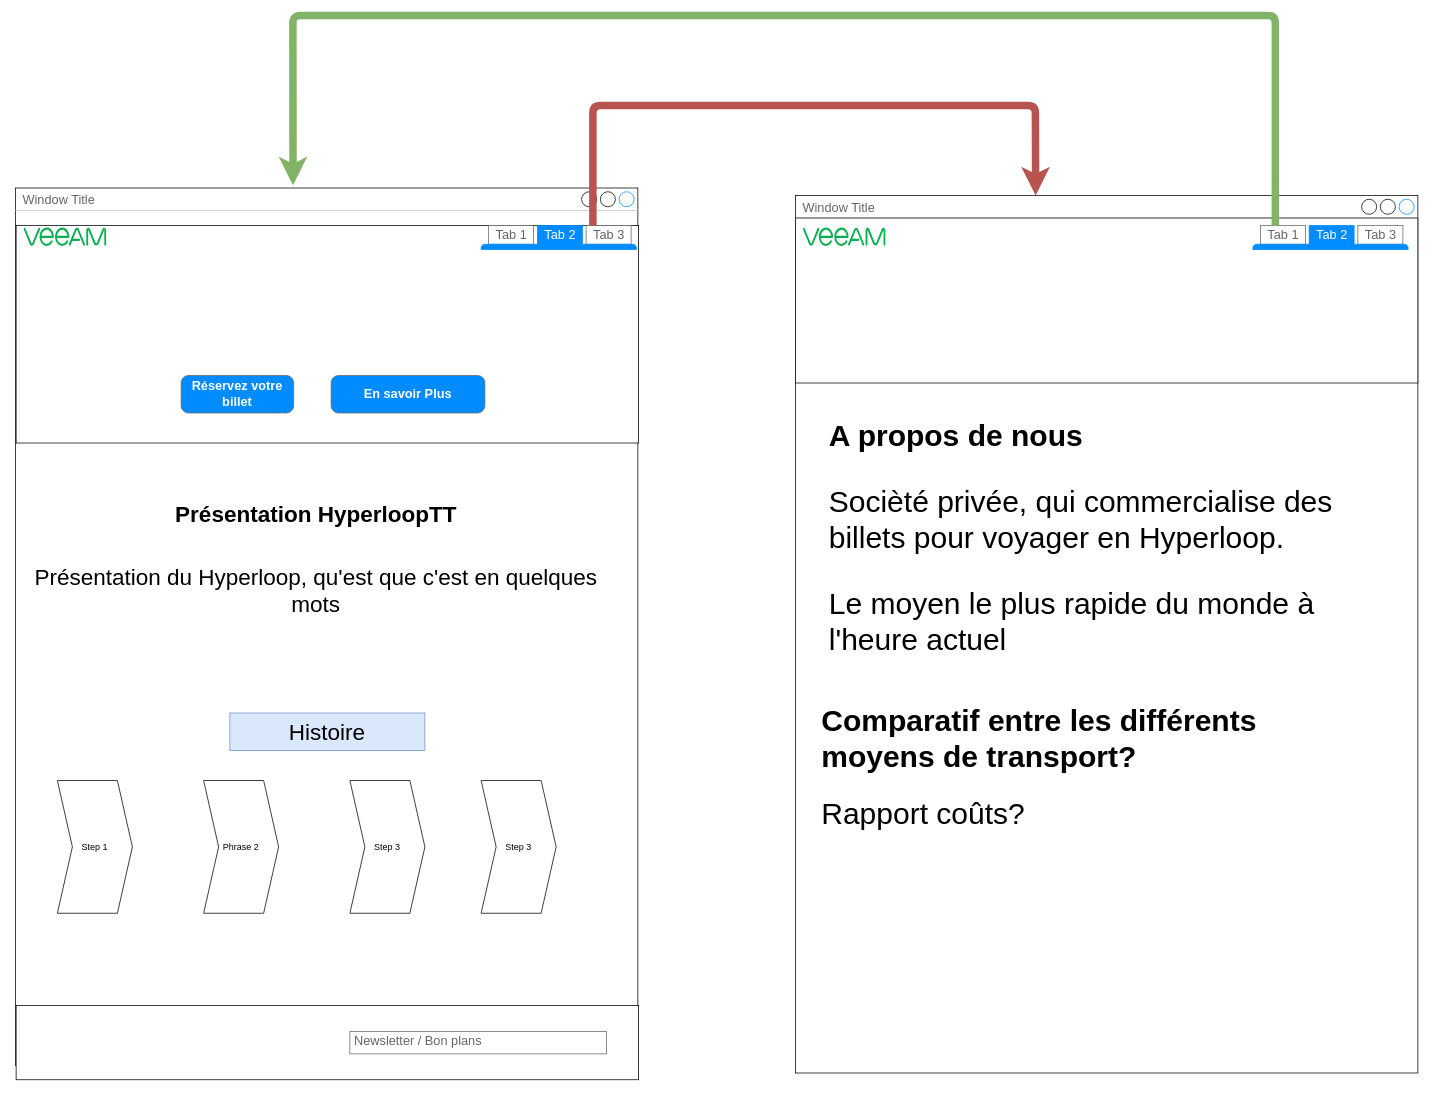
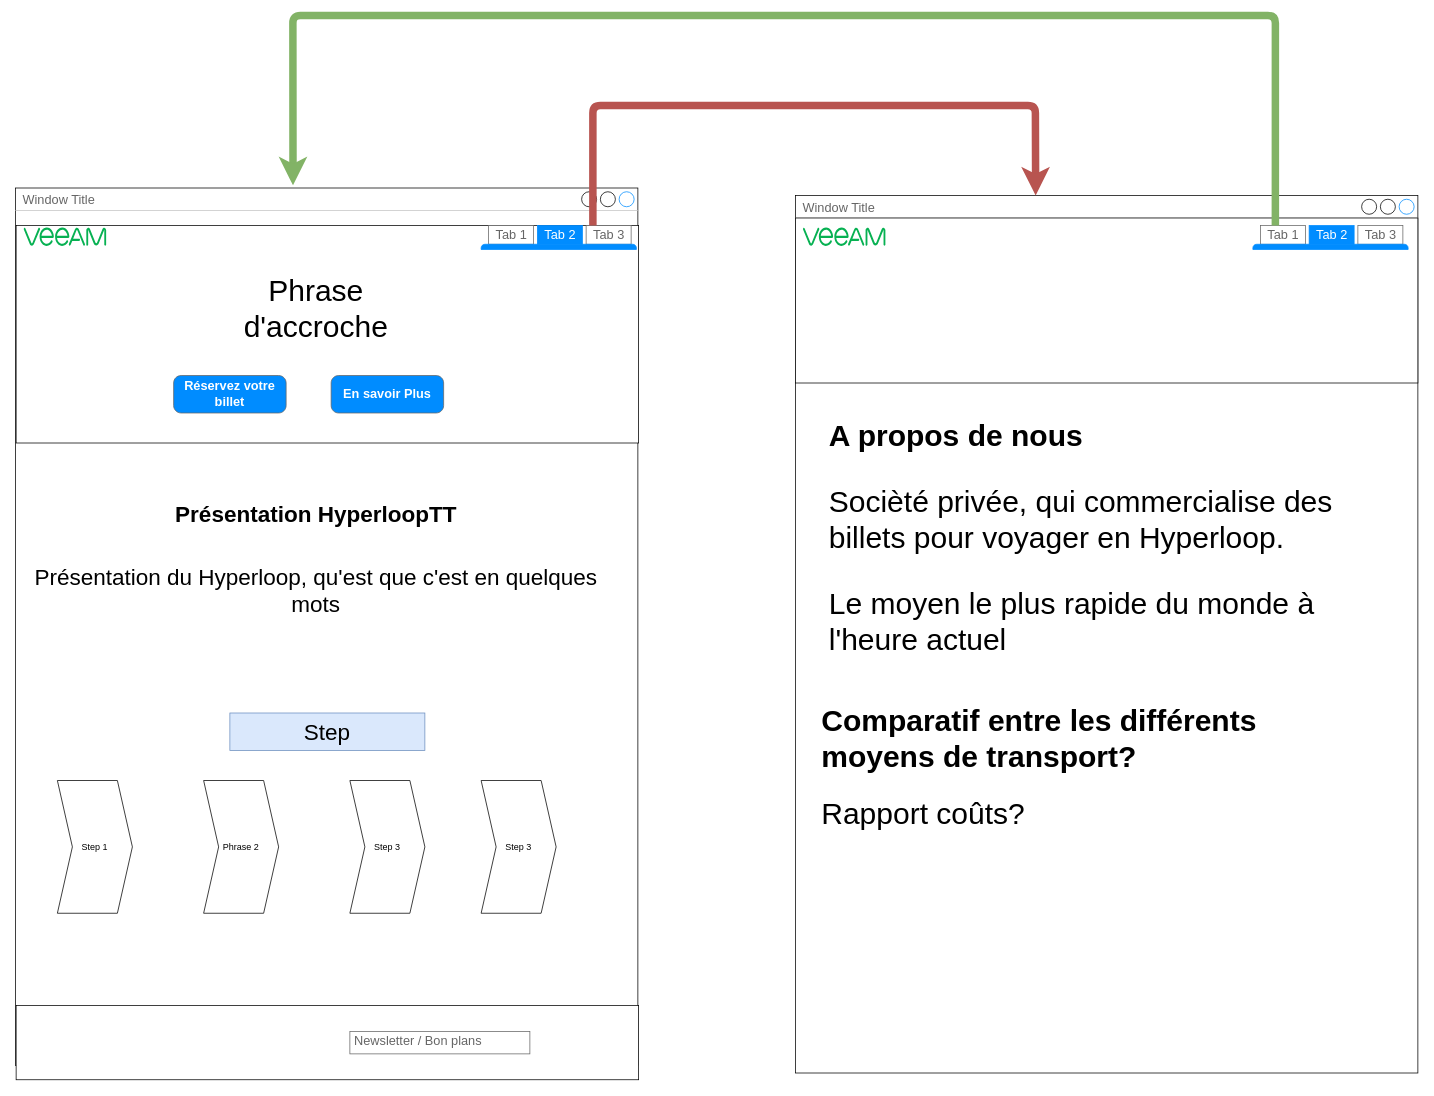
+ <mxCell id="15" value="&lt;font style=&quot;font-size: 40px&quot;&gt;Phrase d'accroche&lt;/font&gt;" style="text;html=1;strokeColor=none;fillColor=none;align=center;verticalAlign=middle;whiteSpace=wrap;rounded=0;" vertex="1" parent="1"><mxGeometry x="261" y="360" width="320" height="100" as="geometry" /></mxCell>
- <mxCell id="13" value="Réservez votre billet" style="strokeWidth=1;shadow=0;dashed=0;align=center;html=1;shape=mxgraph.mockup.buttons.button;strokeColor=#666666;fontColor=#ffffff;mainText=;buttonStyle=round;fontSize=17;fontStyle=1;fillColor=#008cff;whiteSpace=wrap;" vertex="1" parent="1"><mxGeometry x="241" y="500" width="150" height="50" as="geometry" /></mxCell>
+ <mxCell id="13" value="Réservez votre billet" style="strokeWidth=1;shadow=0;dashed=0;align=center;html=1;shape=mxgraph.mockup.buttons.button;strokeColor=#666666;fontColor=#ffffff;mainText=;buttonStyle=round;fontSize=17;fontStyle=1;fillColor=#008cff;whiteSpace=wrap;" vertex="1" parent="1"><mxGeometry x="231" y="500" width="150" height="50" as="geometry" /></mxCell>
- <mxCell id="12" value="En savoir Plus" style="strokeWidth=1;shadow=0;dashed=0;align=center;html=1;shape=mxgraph.mockup.buttons.button;strokeColor=#666666;fontColor=#ffffff;mainText=;buttonStyle=round;fontSize=17;fontStyle=1;fillColor=#008cff;whiteSpace=wrap;" vertex="1" parent="1"><mxGeometry x="441" y="500" width="205" height="50" as="geometry" /></mxCell>
+ <mxCell id="12" value="En savoir Plus" style="strokeWidth=1;shadow=0;dashed=0;align=center;html=1;shape=mxgraph.mockup.buttons.button;strokeColor=#666666;fontColor=#ffffff;mainText=;buttonStyle=round;fontSize=17;fontStyle=1;fillColor=#008cff;whiteSpace=wrap;" vertex="1" parent="1"><mxGeometry x="441" y="500" width="150" height="50" as="geometry" /></mxCell>
- <mxCell id="20" value="Histoire" style="text;strokeColor=#6c8ebf;fillColor=#dae8fc;align=center;verticalAlign=top;spacingLeft=4;spacingRight=4;overflow=hidden;rotatable=0;points=[[0,0.5],[1,0.5]];portConstraint=eastwest;fontSize=30;" vertex="1" parent="1"><mxGeometry x="306" y="950" width="260" height="50" as="geometry" /></mxCell>
+ <mxCell id="20" value="Step" style="text;strokeColor=#6c8ebf;fillColor=#dae8fc;align=center;verticalAlign=top;spacingLeft=4;spacingRight=4;overflow=hidden;rotatable=0;points=[[0,0.5],[1,0.5]];portConstraint=eastwest;fontSize=30;" vertex="1" parent="1"><mxGeometry x="306" y="950" width="260" height="50" as="geometry" /></mxCell>
- <mxCell id="22" value="Newsletter / Bon plans" style="strokeWidth=1;shadow=0;dashed=0;align=center;html=1;shape=mxgraph.mockup.text.textBox;fontColor=#666666;align=left;fontSize=17;spacingLeft=4;spacingTop=-3;strokeColor=#666666;mainText=" vertex="1" parent="1"><mxGeometry x="466" y="1374.5" width="342" height="30" as="geometry" /></mxCell>
+ <mxCell id="22" value="Newsletter / Bon plans" style="strokeWidth=1;shadow=0;dashed=0;align=center;html=1;shape=mxgraph.mockup.text.textBox;fontColor=#666666;align=left;fontSize=17;spacingLeft=4;spacingTop=-3;strokeColor=#666666;mainText=" vertex="1" parent="1"><mxGeometry x="466" y="1374.5" width="240" height="30" as="geometry" /></mxCell>
